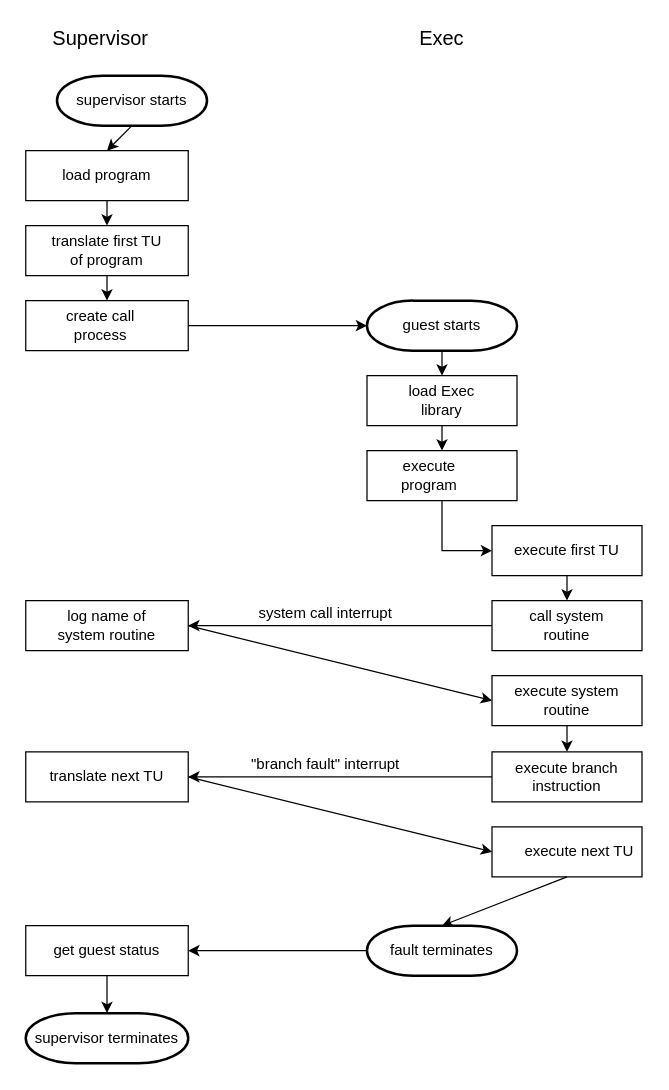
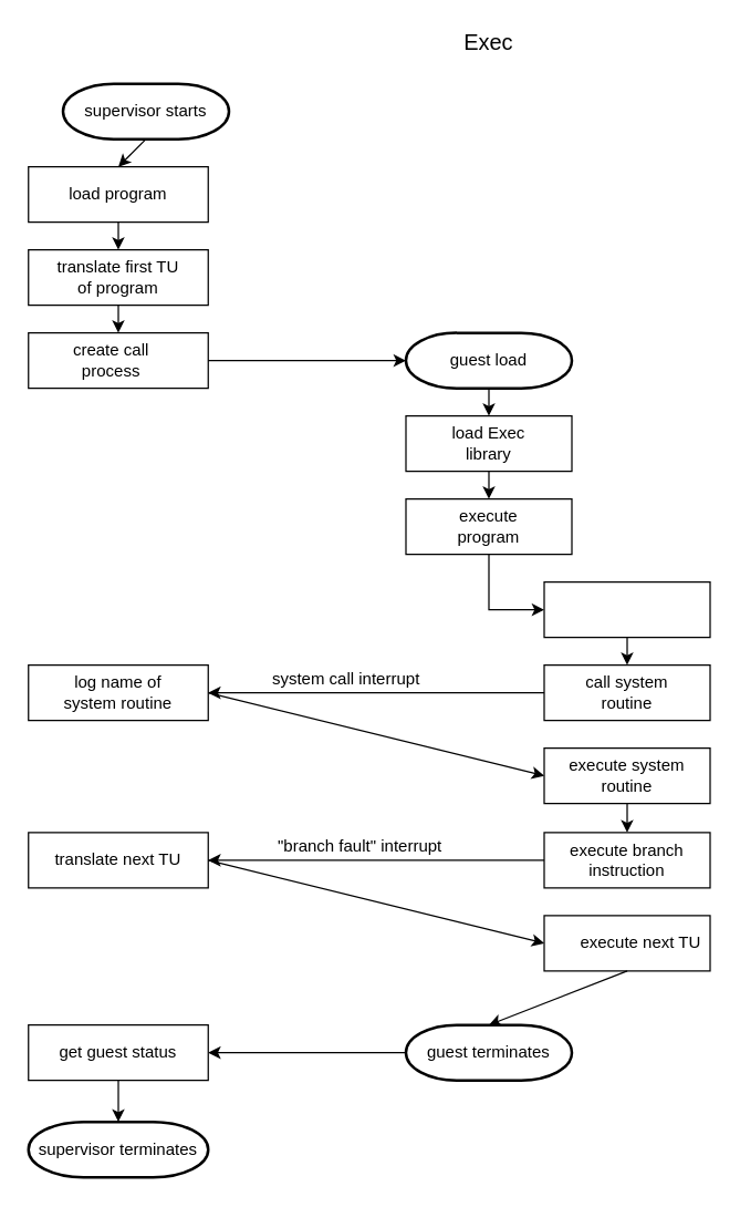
- <mxCell id="2" value="&lt;font style=&quot;font-size: 16px&quot;&gt;Supervisor&lt;/font&gt;" style="text;html=1;strokeColor=none;fillColor=none;align=center;verticalAlign=middle;whiteSpace=wrap;rounded=0;" parent="1" vertex="1"><mxGeometry x="30" y="20" width="100" height="20" as="geometry" /></mxCell>
- <mxCell id="90" value="guest starts" style="strokeWidth=2;html=1;shape=mxgraph.flowchart.terminator;whiteSpace=wrap;" vertex="1" parent="1"><mxGeometry x="293" y="240" width="120" height="40" as="geometry" /></mxCell>
+ <mxCell id="90" value="guest load" style="strokeWidth=2;html=1;shape=mxgraph.flowchart.terminator;whiteSpace=wrap;" vertex="1" parent="1"><mxGeometry x="293" y="240" width="120" height="40" as="geometry" /></mxCell>
- <mxCell id="25" value="execute program" style="text;html=1;strokeColor=none;fillColor=none;align=center;verticalAlign=middle;whiteSpace=wrap;rounded=0;" vertex="1" parent="23"><mxGeometry x="5" y="10" width="90" height="20" as="geometry" /></mxCell>
+ <mxCell id="25" value="execute program" style="text;html=1;strokeColor=none;fillColor=none;align=center;verticalAlign=middle;whiteSpace=wrap;rounded=0;" vertex="1" parent="23"><mxGeometry x="15" y="10" width="90" height="20" as="geometry" /></mxCell>
- <mxCell id="31" value="execute first TU" style="text;html=1;strokeColor=none;fillColor=none;align=center;verticalAlign=middle;whiteSpace=wrap;rounded=0;" vertex="1" parent="29"><mxGeometry x="15" y="10" width="90" height="20" as="geometry" /></mxCell>
- <mxCell id="87" value="system call interrupt" style="text;html=1;strokeColor=none;fillColor=none;align=center;verticalAlign=middle;whiteSpace=wrap;rounded=0;" vertex="1" parent="1"><mxGeometry x="200" y="480" width="120" height="20" as="geometry" /></mxCell>
+ <mxCell id="87" value="system call interrupt" style="text;html=1;strokeColor=none;fillColor=none;align=center;verticalAlign=middle;whiteSpace=wrap;rounded=0;" vertex="1" parent="1"><mxGeometry x="190" y="480" width="120" height="20" as="geometry" /></mxCell>
- <mxCell id="71" value="fault terminates" style="strokeWidth=2;html=1;shape=mxgraph.flowchart.terminator;whiteSpace=wrap;" vertex="1" parent="1"><mxGeometry x="293" y="740" width="120" height="40" as="geometry" /></mxCell>
+ <mxCell id="71" value="guest terminates" style="strokeWidth=2;html=1;shape=mxgraph.flowchart.terminator;whiteSpace=wrap;" vertex="1" parent="1"><mxGeometry x="293" y="740" width="120" height="40" as="geometry" /></mxCell>
